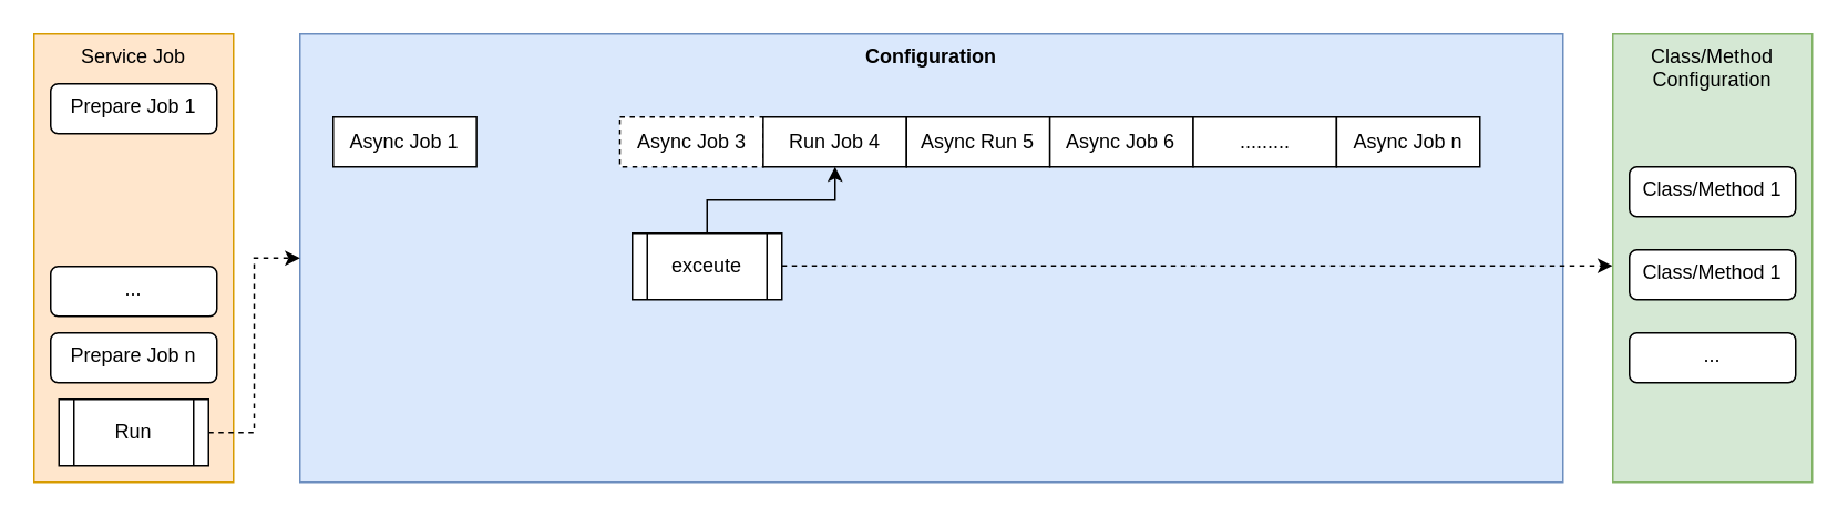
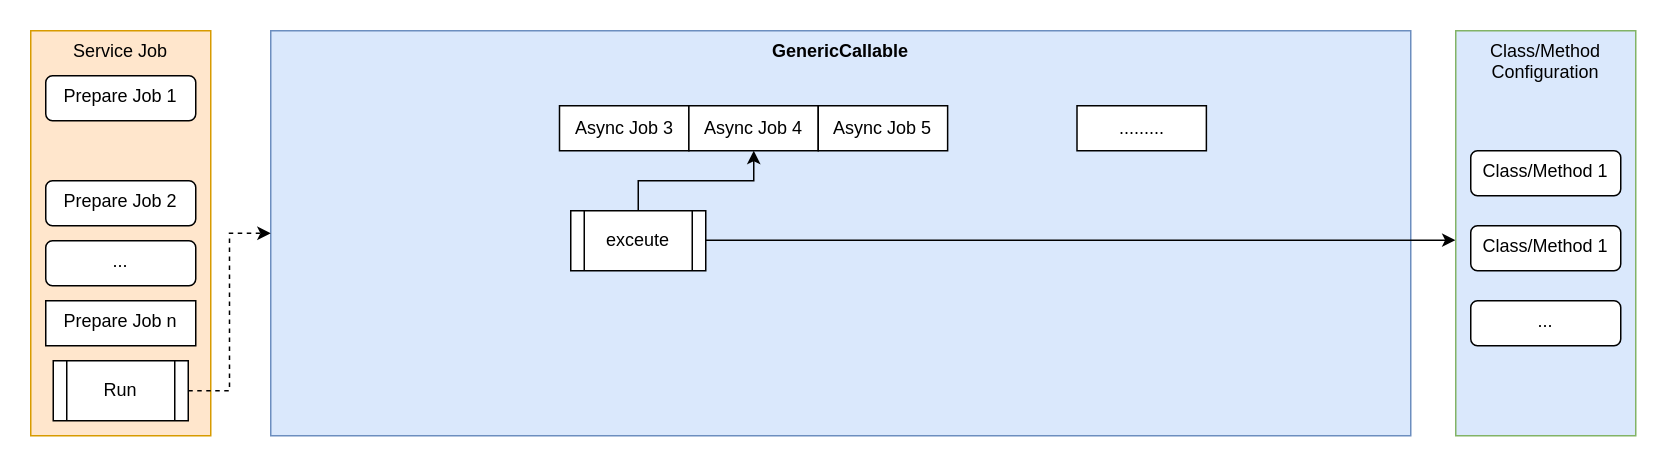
- <mxCell id="2" value="&lt;b&gt;Configuration&lt;/b&gt;" style="rounded=0;whiteSpace=wrap;html=1;verticalAlign=top;fillColor=#dae8fc;strokeColor=#6c8ebf;" vertex="1" parent="1"><mxGeometry x="180" y="20" width="760" height="270" as="geometry" /></mxCell>
+ <mxCell id="2" value="&lt;b&gt;GenericCallable&lt;/b&gt;" style="rounded=0;whiteSpace=wrap;html=1;verticalAlign=top;fillColor=#dae8fc;strokeColor=#6c8ebf;" vertex="1" parent="1"><mxGeometry x="180" y="20" width="760" height="270" as="geometry" /></mxCell>
- <mxCell id="14" value="Class/Method Configuration" style="rounded=0;whiteSpace=wrap;html=1;verticalAlign=top;fillColor=#d5e8d4;strokeColor=#82b366;" vertex="1" parent="1"><mxGeometry x="970" y="20" width="120" height="270" as="geometry" /></mxCell>
+ <mxCell id="14" value="Class/Method Configuration" style="rounded=0;whiteSpace=wrap;html=1;verticalAlign=top;fillColor=#dae8fc;strokeColor=#82b366;" vertex="1" parent="1"><mxGeometry x="970" y="20" width="120" height="270" as="geometry" /></mxCell>
- <mxCell id="4" value="Async Job 1" style="rounded=0;whiteSpace=wrap;html=1;" vertex="1" parent="3"><mxGeometry width="86.25" height="30" as="geometry" /></mxCell>
- <mxCell id="5" value="Async Job 3" style="rounded=0;whiteSpace=wrap;html=1;dashed=1;" vertex="1" parent="3"><mxGeometry x="172.5" width="86.25" height="30" as="geometry" /></mxCell>
+ <mxCell id="5" value="Async Job 3" style="rounded=0;whiteSpace=wrap;html=1;" vertex="1" parent="3"><mxGeometry x="172.5" width="86.25" height="30" as="geometry" /></mxCell>
- <mxCell id="6" value="Run Job 4" style="rounded=0;whiteSpace=wrap;html=1;" vertex="1" parent="3"><mxGeometry x="258.75" width="86.25" height="30" as="geometry" /></mxCell>
+ <mxCell id="6" value="Async Job 4" style="rounded=0;whiteSpace=wrap;html=1;" vertex="1" parent="3"><mxGeometry x="258.75" width="86.25" height="30" as="geometry" /></mxCell>
- <mxCell id="7" value="Async Run 5" style="rounded=0;whiteSpace=wrap;html=1;" vertex="1" parent="3"><mxGeometry x="345" width="86.25" height="30" as="geometry" /></mxCell>
+ <mxCell id="7" value="Async Job 5" style="rounded=0;whiteSpace=wrap;html=1;" vertex="1" parent="3"><mxGeometry x="345" width="86.25" height="30" as="geometry" /></mxCell>
- <mxCell id="8" value="Async Job 6" style="rounded=0;whiteSpace=wrap;html=1;" vertex="1" parent="3"><mxGeometry x="431.25" width="86.25" height="30" as="geometry" /></mxCell>
- <mxCell id="10" value="Async Job n" style="rounded=0;whiteSpace=wrap;html=1;" vertex="1" parent="3"><mxGeometry x="603.75" width="86.25" height="30" as="geometry" /></mxCell>
+ <mxCell id="20" value="Prepare Job 2" style="rounded=1;whiteSpace=wrap;html=1;verticalAlign=top;" vertex="1" parent="1"><mxGeometry x="30" y="120" width="100" height="30" as="geometry" /></mxCell>
- <mxCell id="12" style="edgeStyle=orthogonalEdgeStyle;rounded=0;orthogonalLoop=1;jettySize=auto;html=1;exitX=1;exitY=0.5;exitDx=0;exitDy=0;entryX=-0.001;entryY=0.517;entryDx=0;entryDy=0;entryPerimeter=0;dashed=1;" edge="1" parent="1" source="13" target="14"><mxGeometry relative="1" as="geometry"><Array as="points"><mxPoint x="970" y="160" /></Array></mxGeometry></mxCell>
+ <mxCell id="12" style="edgeStyle=orthogonalEdgeStyle;rounded=0;orthogonalLoop=1;jettySize=auto;html=1;exitX=1;exitY=0.5;exitDx=0;exitDy=0;entryX=-0.001;entryY=0.517;entryDx=0;entryDy=0;entryPerimeter=0;" edge="1" parent="1" source="13" target="14"><mxGeometry relative="1" as="geometry"><Array as="points"><mxPoint x="970" y="160" /></Array></mxGeometry></mxCell>
- <mxCell id="22" value="Prepare Job n" style="rounded=1;whiteSpace=wrap;html=1;verticalAlign=top;" vertex="1" parent="1"><mxGeometry x="30" y="200" width="100" height="30" as="geometry" /></mxCell>
+ <mxCell id="22" value="Prepare Job n" style="whiteSpace=wrap;html=1;verticalAlign=top;rounded=0;" vertex="1" parent="1"><mxGeometry x="30" y="200" width="100" height="30" as="geometry" /></mxCell>
